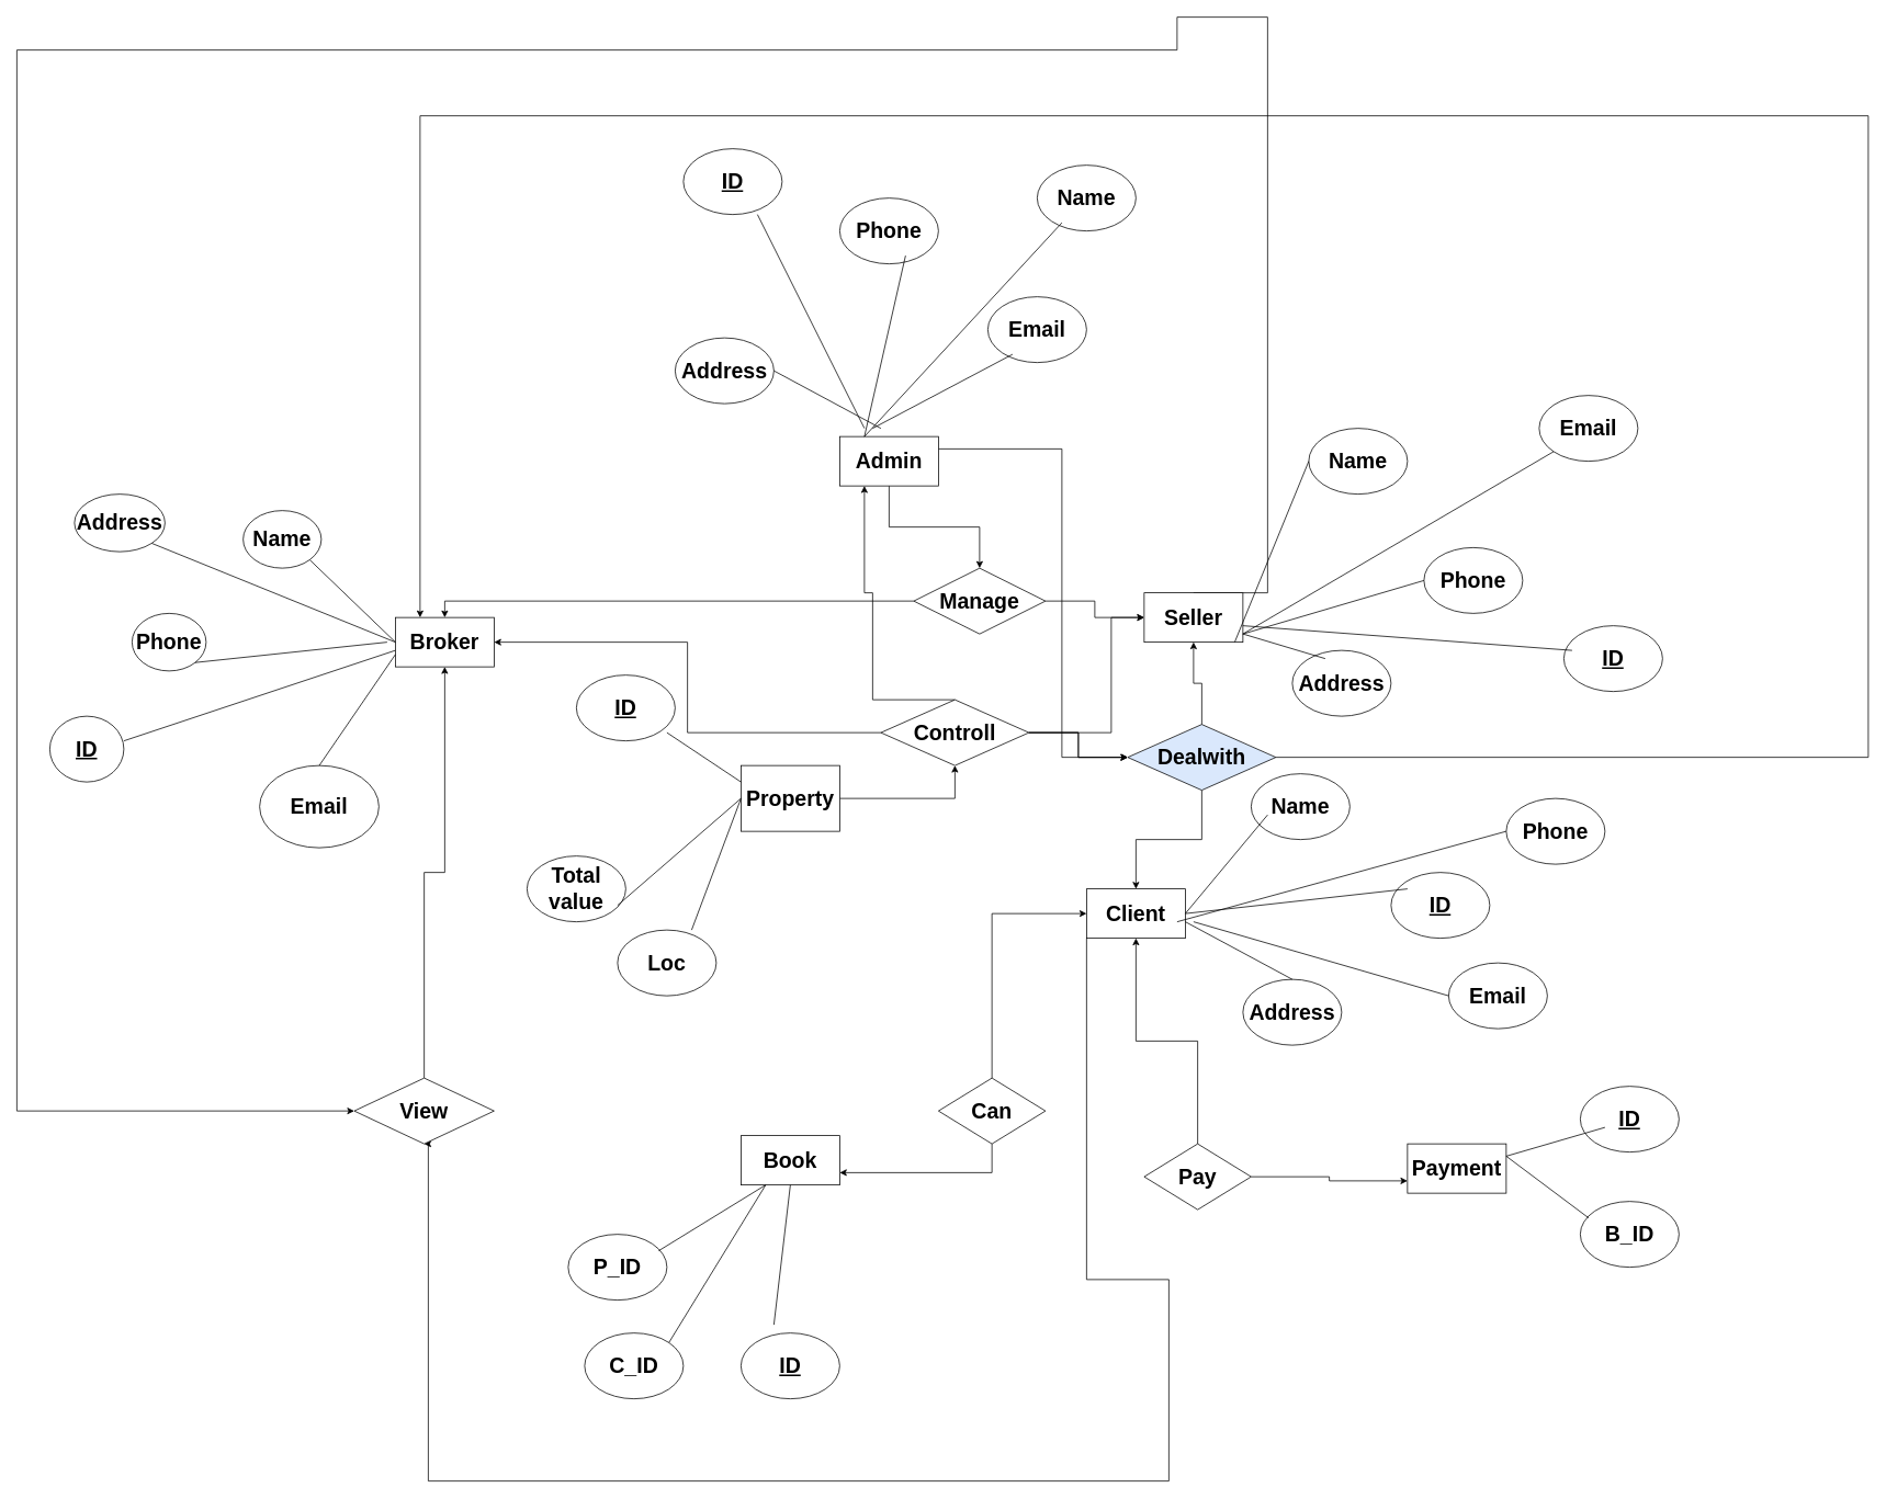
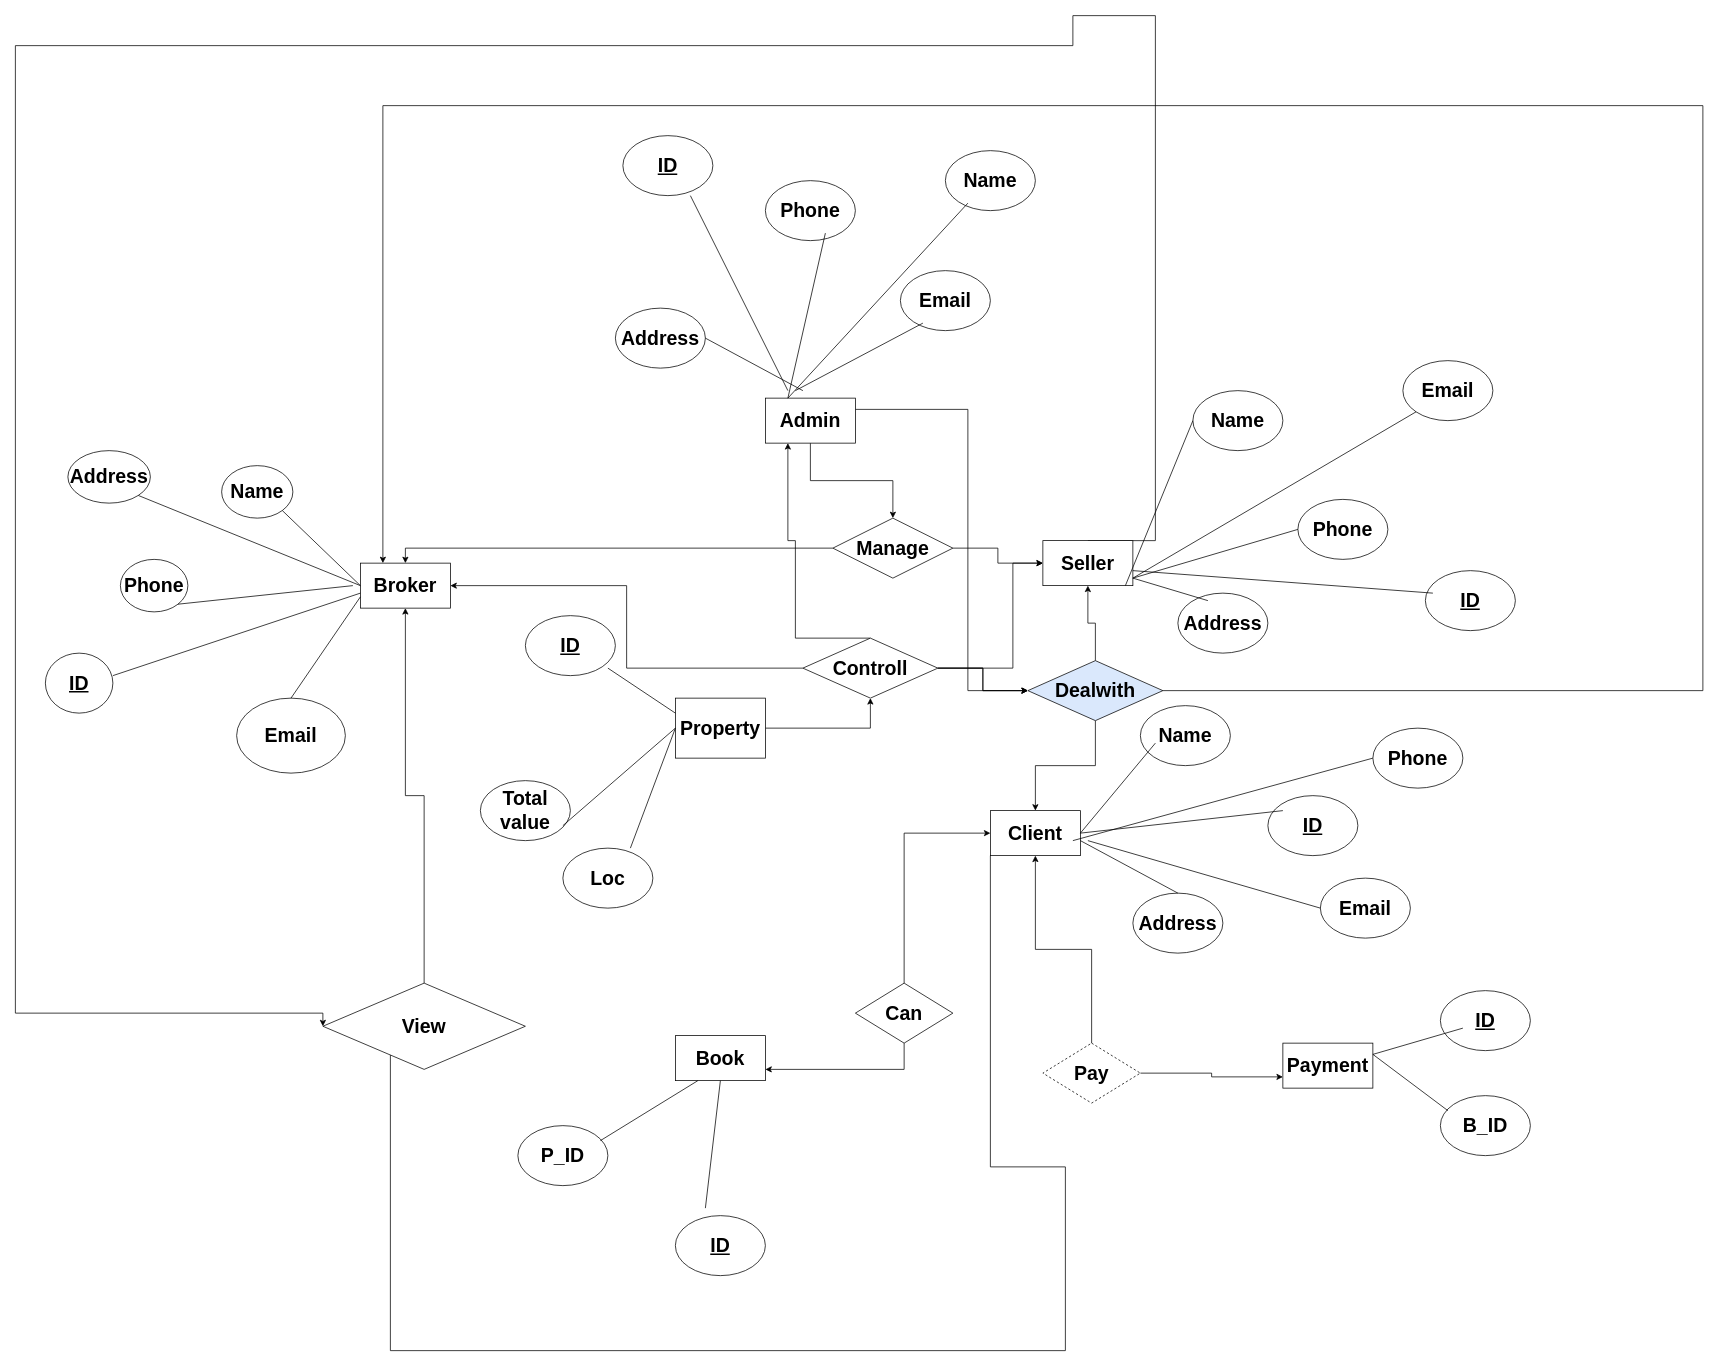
- <mxCell id="90" value="&lt;h1 style=&quot;font-size: 26px;&quot;&gt;View&lt;/h1&gt;" style="rhombus;whiteSpace=wrap;html=1;fontSize=26;" vertex="1" parent="1"><mxGeometry x="430" y="1310" width="170" height="80" as="geometry" /></mxCell>
+ <mxCell id="90" value="&lt;h1 style=&quot;font-size: 26px;&quot;&gt;View&lt;/h1&gt;" style="rhombus;whiteSpace=wrap;html=1;fontSize=26;" vertex="1" parent="1"><mxGeometry x="430" y="1310" width="270" height="115" as="geometry" /></mxCell>
- <mxCell id="85" value="&lt;h1 style=&quot;font-size: 26px;&quot;&gt;Pay&lt;/h1&gt;" style="rhombus;whiteSpace=wrap;html=1;fontSize=26;" vertex="1" parent="1"><mxGeometry x="1390" y="1390" width="130" height="80" as="geometry" /></mxCell>
+ <mxCell id="85" value="&lt;h1 style=&quot;font-size: 26px;&quot;&gt;Pay&lt;/h1&gt;" style="rhombus;whiteSpace=wrap;html=1;fontSize=26;dashed=1;" vertex="1" parent="1"><mxGeometry x="1390" y="1390" width="130" height="80" as="geometry" /></mxCell>
- <mxCell id="66" value="" style="endArrow=none;html=1;exitX=1;exitY=0;exitDx=0;exitDy=0;entryX=0.25;entryY=1;entryDx=0;entryDy=0;fontSize=26;" edge="1" parent="1" source="36" target="11"><mxGeometry width="50" height="50" relative="1" as="geometry"><mxPoint x="930" y="1490" as="sourcePoint" /><mxPoint x="980" y="1440" as="targetPoint" /></mxGeometry></mxCell>
- <mxCell id="36" value="&lt;h1 style=&quot;font-size: 26px;&quot;&gt;C_ID&lt;/h1&gt;" style="ellipse;whiteSpace=wrap;html=1;fontSize=26;" vertex="1" parent="1"><mxGeometry x="710" y="1620" width="120" height="80" as="geometry" /></mxCell>
